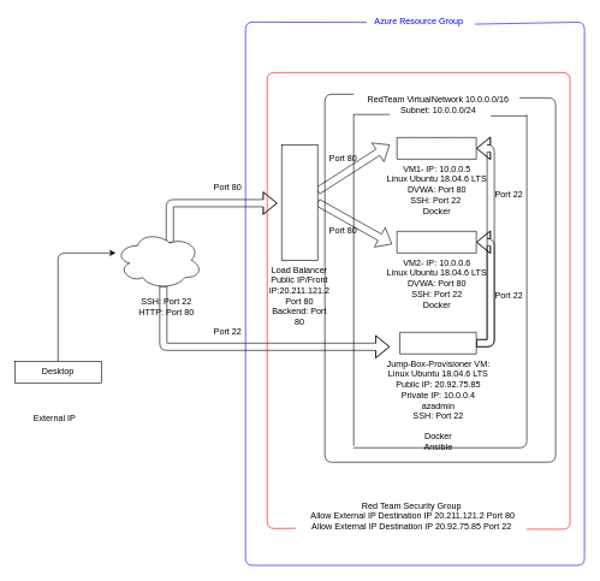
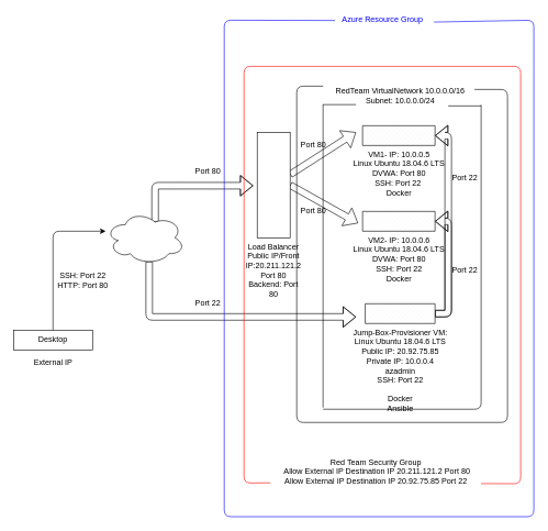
- <mxCell id="27" value="SSH: Port 22&lt;br&gt;HTTP: Port 80" style="text;html=1;resizable=0;autosize=1;align=center;verticalAlign=middle;points=[];fillColor=none;strokeColor=none;rounded=0;sketch=0;" vertex="1" parent="1"><mxGeometry x="185" y="410" width="90" height="30" as="geometry" /></mxCell>
+ <mxCell id="27" value="SSH: Port 22&lt;br&gt;HTTP: Port 80" style="text;html=1;resizable=0;autosize=1;align=center;verticalAlign=middle;points=[];fillColor=none;strokeColor=none;rounded=0;sketch=0;" vertex="1" parent="1"><mxGeometry x="80" y="410" width="90" height="30" as="geometry" /></mxCell>
- <mxCell id="28" value="External IP" style="text;html=1;resizable=0;autosize=1;align=center;verticalAlign=middle;points=[];fillColor=none;strokeColor=none;rounded=0;sketch=0;" vertex="1" parent="1"><mxGeometry x="40" y="570" width="70" height="20" as="geometry" /></mxCell>
+ <mxCell id="28" value="External IP" style="text;html=1;resizable=0;autosize=1;align=center;verticalAlign=middle;points=[];fillColor=none;strokeColor=none;rounded=0;sketch=0;" vertex="1" parent="1"><mxGeometry x="45" y="540" width="70" height="20" as="geometry" /></mxCell>
